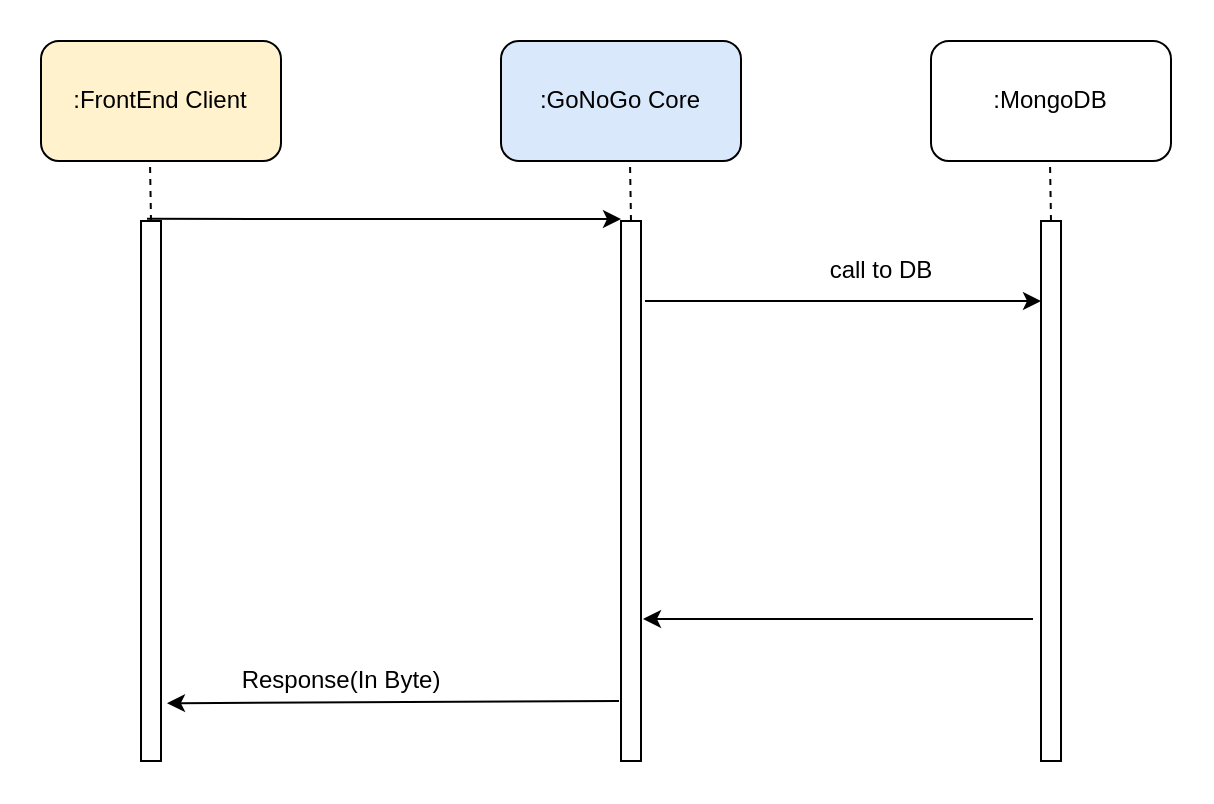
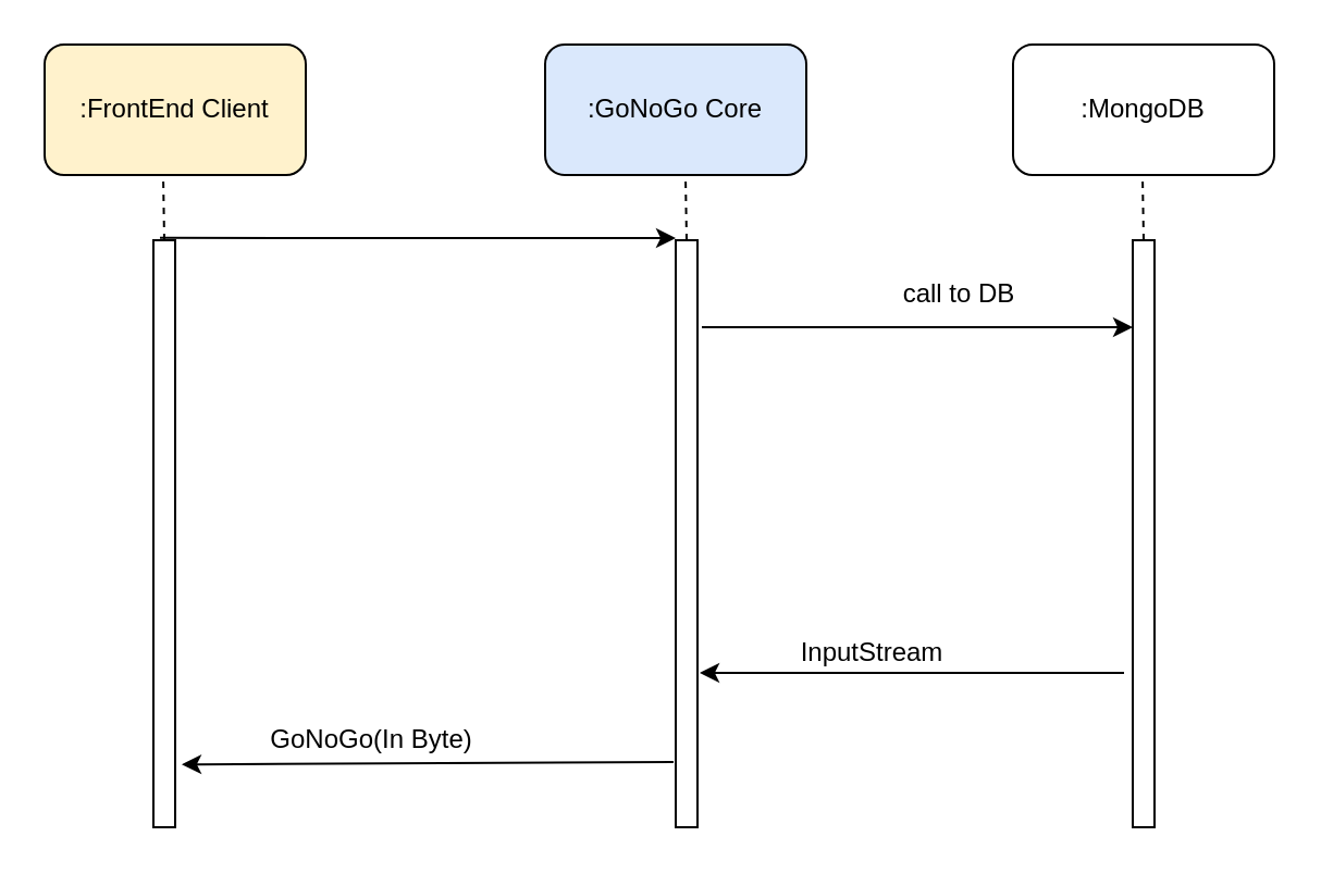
+ <mxCell id="17" value="InputStream" style="text;html=1;align=center;verticalAlign=middle;resizable=0;points=[];autosize=1;strokeColor=none;" vertex="1" parent="1"><mxGeometry x="360" y="290" width="80" height="20" as="geometry" /></mxCell>
- <mxCell id="13" value="Response(In Byte)" style="text;html=1;align=center;verticalAlign=middle;resizable=0;points=[];autosize=1;strokeColor=none;" vertex="1" parent="1"><mxGeometry x="115" y="330" width="110" height="20" as="geometry" /></mxCell>
+ <mxCell id="13" value="GoNoGo(In Byte)" style="text;html=1;align=center;verticalAlign=middle;resizable=0;points=[];autosize=1;strokeColor=none;" vertex="1" parent="1"><mxGeometry x="115" y="330" width="110" height="20" as="geometry" /></mxCell>
